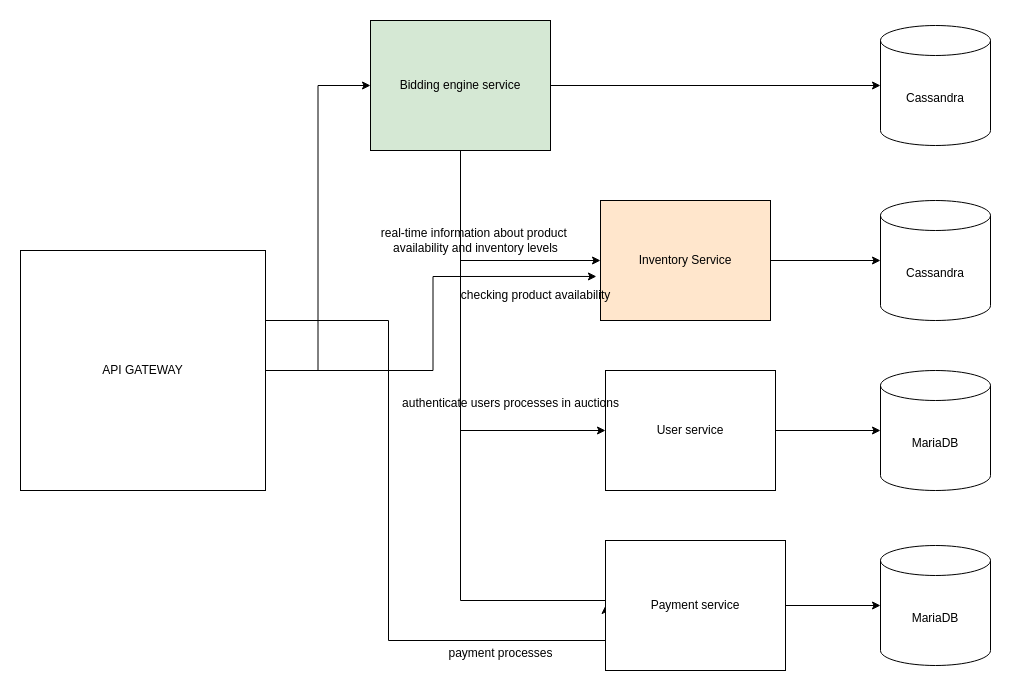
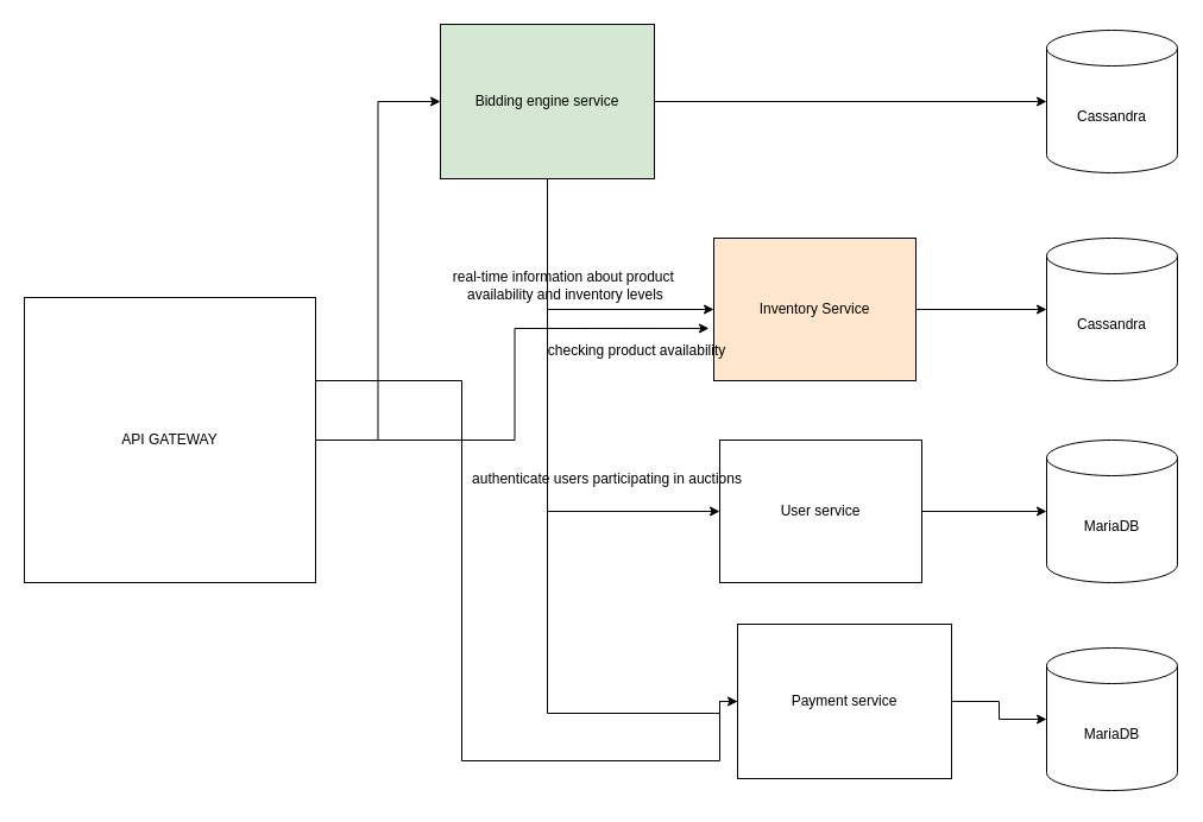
- <mxCell id="21" value=" authenticate users processes in auctions" style="text;html=1;align=center;verticalAlign=middle;resizable=0;points=[];autosize=1;strokeColor=none;fillColor=none;" vertex="1" parent="1"><mxGeometry x="385" y="388" width="250" height="30" as="geometry" /></mxCell>
+ <mxCell id="21" value=" authenticate users participating in auctions" style="text;html=1;align=center;verticalAlign=middle;resizable=0;points=[];autosize=1;strokeColor=none;fillColor=none;" vertex="1" parent="1"><mxGeometry x="385" y="388" width="250" height="30" as="geometry" /></mxCell>
- <mxCell id="17" value="Payment service" style="whiteSpace=wrap;html=1;" vertex="1" parent="1"><mxGeometry x="605" y="540" width="180" height="130" as="geometry" /></mxCell>
+ <mxCell id="17" value="Payment service" style="whiteSpace=wrap;html=1;" vertex="1" parent="1"><mxGeometry x="620" y="525" width="180" height="130" as="geometry" /></mxCell>
- <mxCell id="23" value="payment processes" style="text;html=1;align=center;verticalAlign=middle;resizable=0;points=[];autosize=1;strokeColor=none;fillColor=none;" vertex="1" parent="1"><mxGeometry x="435" y="638" width="130" height="30" as="geometry" /></mxCell>
